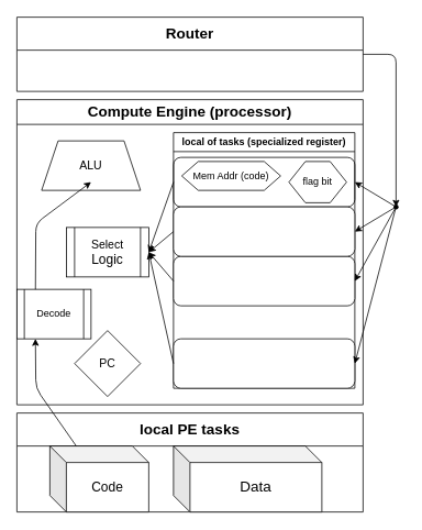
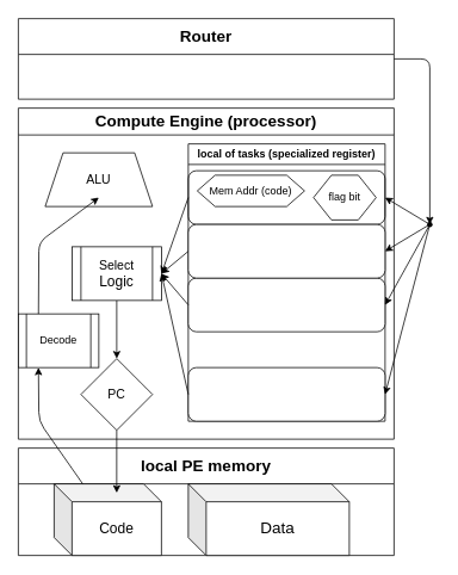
+ <mxCell id="5" style="edgeStyle=none;html=1;entryX=0.5;entryY=0;entryDx=0;entryDy=0;" parent="2" source="6" target="7" edge="1"><mxGeometry relative="1" as="geometry" /></mxCell>
+ <mxCell id="30" style="edgeStyle=none;html=1;entryX=0.583;entryY=0.125;entryDx=0;entryDy=0;entryPerimeter=0;" parent="1" source="7" target="28" edge="1"><mxGeometry relative="1" as="geometry" /></mxCell>
- <mxCell id="27" value="&lt;span style=&quot;font-size: 18px;&quot;&gt;local PE tasks&lt;/span&gt;" style="swimlane;whiteSpace=wrap;html=1;startSize=40;" parent="1" vertex="1"><mxGeometry x="20" y="500" width="420" height="120" as="geometry" /></mxCell>
+ <mxCell id="27" value="&lt;span style=&quot;font-size: 18px;&quot;&gt;local PE memory&lt;/span&gt;" style="swimlane;whiteSpace=wrap;html=1;startSize=40;" parent="1" vertex="1"><mxGeometry x="20" y="500" width="420" height="120" as="geometry" /></mxCell>
